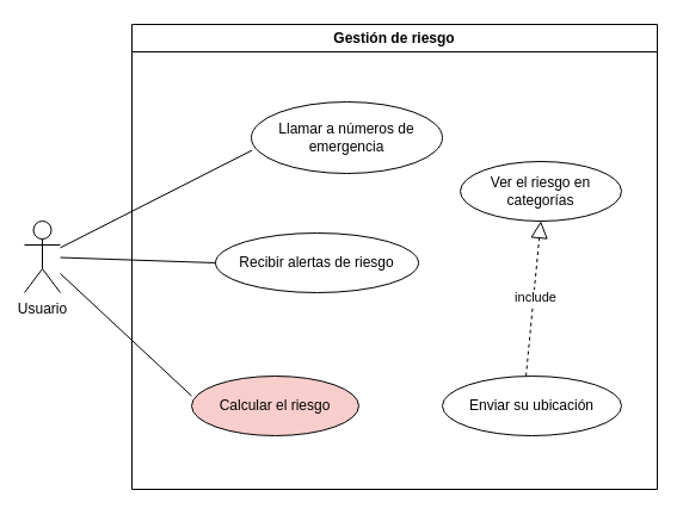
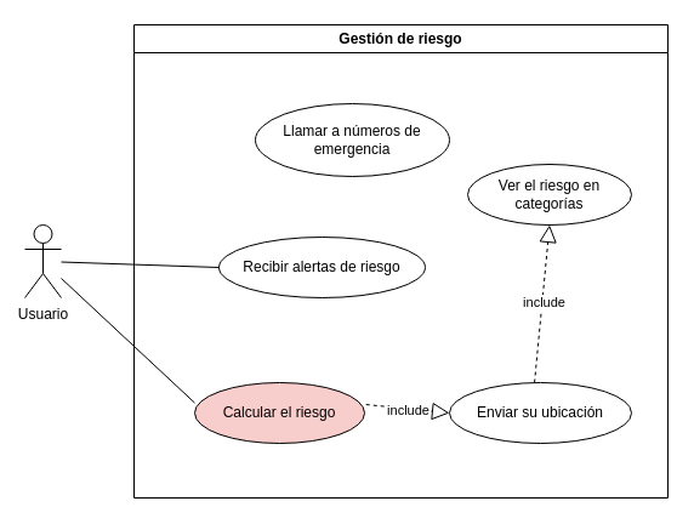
- <mxCell id="14" value="" style="endArrow=none;html=1;rounded=0;entryX=0.004;entryY=0.676;entryDx=0;entryDy=0;entryPerimeter=0;" parent="1" source="2" target="4" edge="1"><mxGeometry width="50" height="50" relative="1" as="geometry"><mxPoint x="40" y="195" as="sourcePoint" /><mxPoint x="140" y="155" as="targetPoint" /></mxGeometry></mxCell>
+ <mxCell id="10" value="" style="endArrow=block;dashed=1;endFill=0;endSize=12;html=1;rounded=0;exitX=1.009;exitY=0.361;exitDx=0;exitDy=0;exitPerimeter=0;entryX=0;entryY=0.5;entryDx=0;entryDy=0;" parent="3" source="6" target="9" edge="1"><mxGeometry width="160" relative="1" as="geometry"><mxPoint x="285" y="325" as="sourcePoint" /><mxPoint x="195" y="345" as="targetPoint" /></mxGeometry></mxCell>
+ <mxCell id="11" value="include" style="edgeLabel;html=1;align=center;verticalAlign=middle;resizable=0;points=[];" parent="10" vertex="1" connectable="0"><mxGeometry x="0.02" y="-1" relative="1" as="geometry"><mxPoint as="offset" /></mxGeometry></mxCell>
